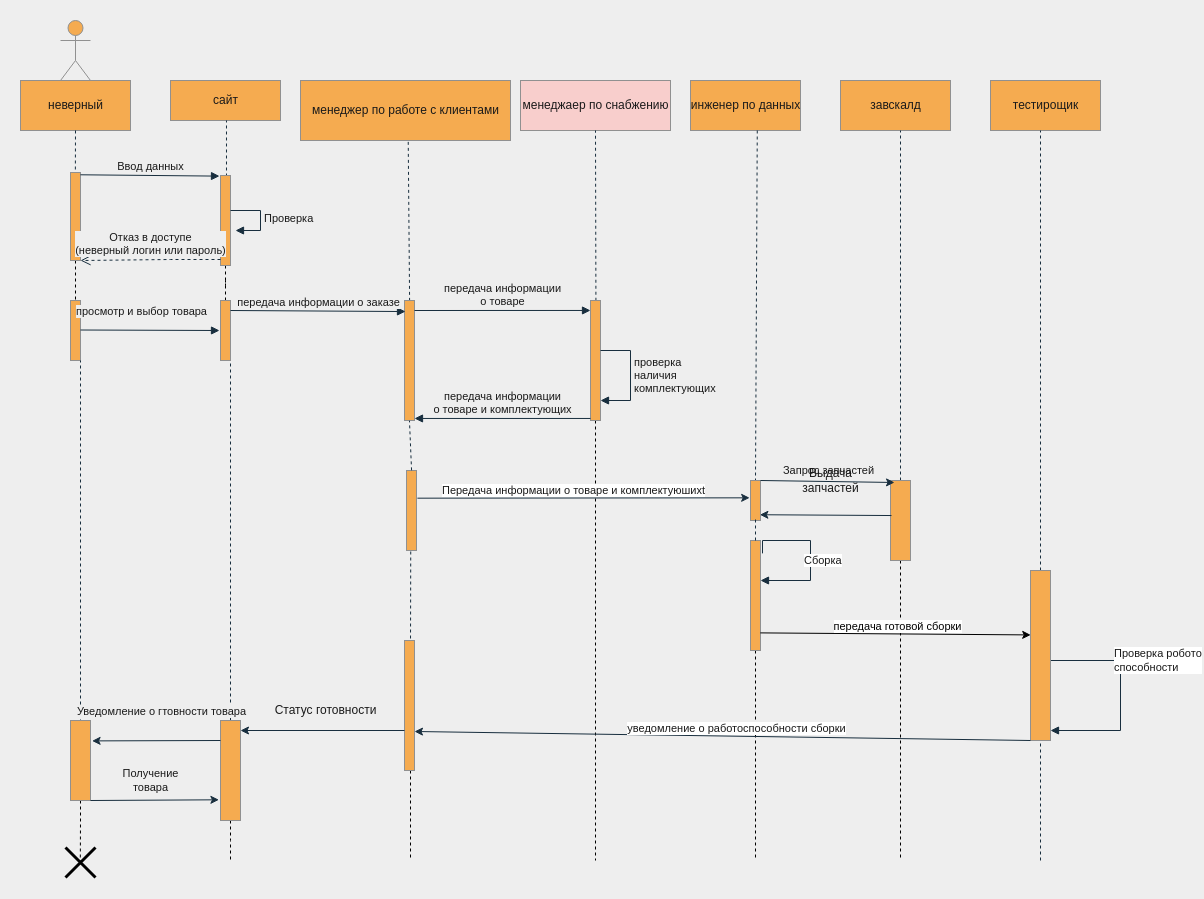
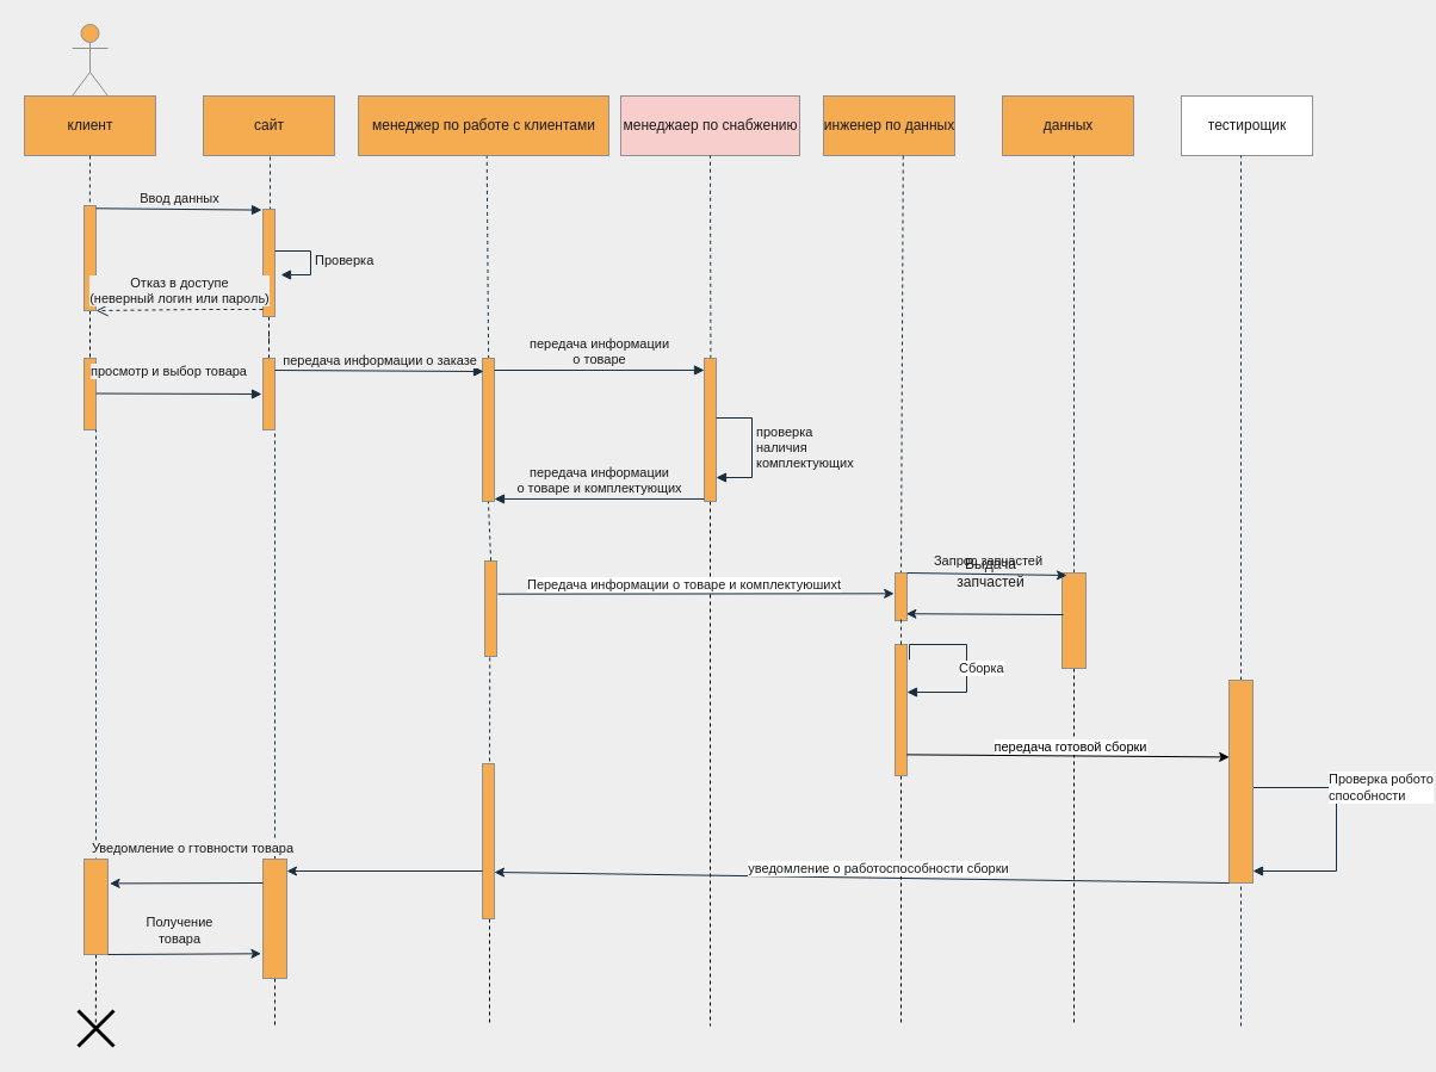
- <mxCell id="10" value="сайт" style="html=1;fillColor=#F5AB50;strokeColor=#909090;fontColor=#1A1A1A;" parent="1" vertex="1"><mxGeometry x="170" y="80" width="110" height="40" as="geometry" /></mxCell>
+ <mxCell id="10" value="сайт" style="html=1;fillColor=#F5AB50;strokeColor=#909090;fontColor=#1A1A1A;" parent="1" vertex="1"><mxGeometry x="170" y="80" width="110" height="50" as="geometry" /></mxCell>
- <mxCell id="5" value="неверный" style="html=1;fillColor=#F5AB50;strokeColor=#909090;fontColor=#1A1A1A;" parent="1" vertex="1"><mxGeometry x="20" y="80" width="110" height="50" as="geometry" /></mxCell>
+ <mxCell id="5" value="клиент" style="html=1;fillColor=#F5AB50;strokeColor=#909090;fontColor=#1A1A1A;" parent="1" vertex="1"><mxGeometry x="20" y="80" width="110" height="50" as="geometry" /></mxCell>
- <mxCell id="12" value="завскалд" style="html=1;fillColor=#F5AB50;strokeColor=#909090;fontColor=#1A1A1A;" parent="1" vertex="1"><mxGeometry x="840" y="80" width="110" height="50" as="geometry" /></mxCell>
+ <mxCell id="12" value="данных" style="html=1;fillColor=#F5AB50;strokeColor=#909090;fontColor=#1A1A1A;" parent="1" vertex="1"><mxGeometry x="840" y="80" width="110" height="50" as="geometry" /></mxCell>
- <mxCell id="11" value="тестирощик" style="html=1;fillColor=#F5AB50;strokeColor=#909090;fontColor=#1A1A1A;" parent="1" vertex="1"><mxGeometry x="990" y="80" width="110" height="50" as="geometry" /></mxCell>
+ <mxCell id="11" value="тестирощик" style="html=1;fillColor=#ffffff;strokeColor=#909090;fontColor=#1A1A1A;" parent="1" vertex="1"><mxGeometry x="990" y="80" width="110" height="50" as="geometry" /></mxCell>
- <mxCell id="9" value="менеджер по работе с клиентами" style="html=1;fillColor=#F5AB50;strokeColor=#909090;fontColor=#1A1A1A;" parent="1" vertex="1"><mxGeometry x="300" y="80" width="210" height="60" as="geometry" /></mxCell>
+ <mxCell id="9" value="менеджер по работе с клиентами" style="html=1;fillColor=#F5AB50;strokeColor=#909090;fontColor=#1A1A1A;" parent="1" vertex="1"><mxGeometry x="300" y="80" width="210" height="50" as="geometry" /></mxCell>
- <mxCell id="52" value="Статус готовности" style="text;html=1;align=center;verticalAlign=middle;resizable=0;points=[];autosize=1;strokeColor=none;fillColor=none;fontColor=#1A1A1A;" parent="1" vertex="1"><mxGeometry x="260" y="695" width="130" height="30" as="geometry" /></mxCell>
